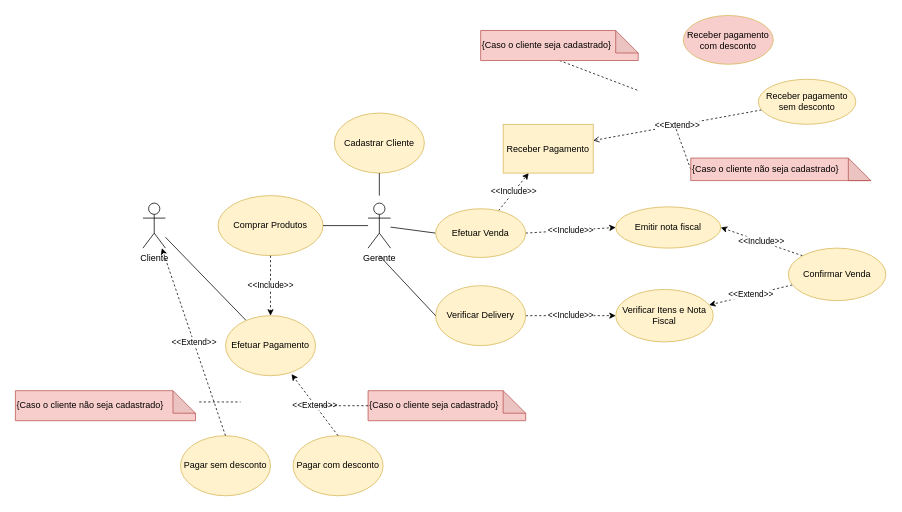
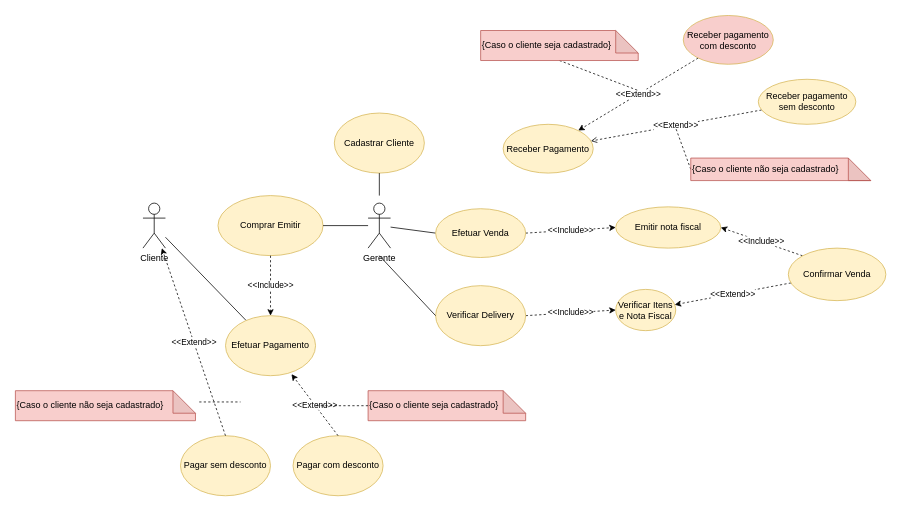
+ <mxCell id="29" value="&amp;lt;&amp;lt;Extend&amp;gt;&amp;gt;" style="edgeStyle=none;rounded=0;orthogonalLoop=1;jettySize=auto;html=1;dashed=1;endArrow=classic;endFill=1;" edge="1" parent="1" source="32" target="31"><mxGeometry relative="1" as="geometry" /></mxCell>
- <mxCell id="31" value="Receber Pagamento" style="whiteSpace=wrap;html=1;fillColor=#fff2cc;strokeColor=#d6b656;rounded=0;" vertex="1" parent="1"><mxGeometry x="670" y="165" width="120" height="65" as="geometry" /></mxCell>
+ <mxCell id="31" value="Receber Pagamento" style="ellipse;whiteSpace=wrap;html=1;fillColor=#fff2cc;strokeColor=#d6b656;" vertex="1" parent="1"><mxGeometry x="670" y="165" width="120" height="65" as="geometry" /></mxCell>
- <mxCell id="27" value="&amp;lt;&amp;lt;Include&amp;gt;&amp;gt;" style="edgeStyle=none;rounded=0;orthogonalLoop=1;jettySize=auto;html=1;dashed=1;endArrow=classic;endFill=1;" edge="1" parent="1" source="28" target="31"><mxGeometry relative="1" as="geometry" /></mxCell>
- <mxCell id="5" value="Comprar Produtos" style="ellipse;whiteSpace=wrap;html=1;fillColor=#fff2cc;strokeColor=#d6b656;" vertex="1" parent="1"><mxGeometry x="290" y="260" width="140" height="80" as="geometry" /></mxCell>
+ <mxCell id="5" value="Comprar Emitir" style="ellipse;whiteSpace=wrap;html=1;fillColor=#fff2cc;strokeColor=#d6b656;" vertex="1" parent="1"><mxGeometry x="290" y="260" width="140" height="80" as="geometry" /></mxCell>
- <mxCell id="9" value="Verificar Itens e Nota Fiscal" style="ellipse;whiteSpace=wrap;html=1;fillColor=#fff2cc;strokeColor=#d6b656;" vertex="1" parent="1"><mxGeometry x="820" y="385" width="130" height="70" as="geometry" /></mxCell>
+ <mxCell id="9" value="Verificar Itens e Nota Fiscal" style="ellipse;whiteSpace=wrap;html=1;fillColor=#fff2cc;strokeColor=#d6b656;" vertex="1" parent="1"><mxGeometry x="820" y="385" width="80" height="55" as="geometry" /></mxCell>
